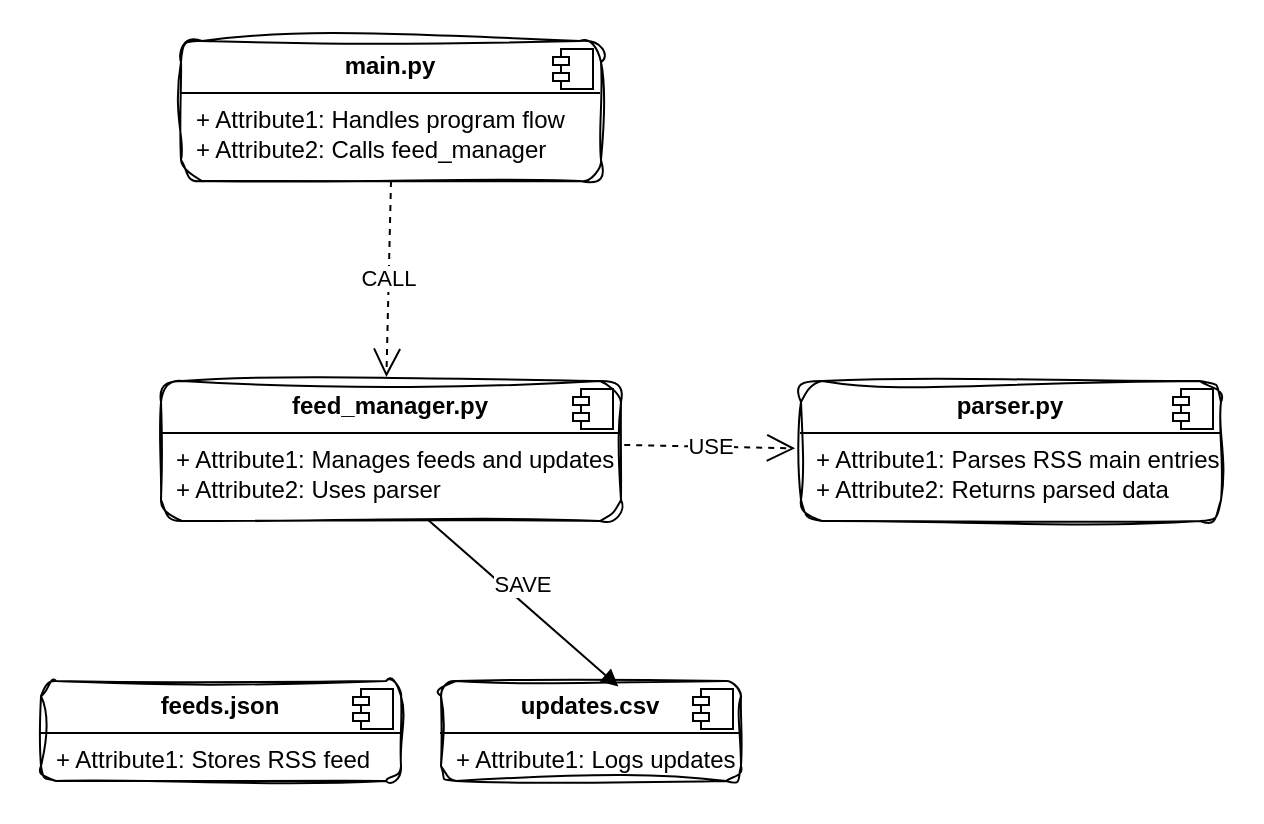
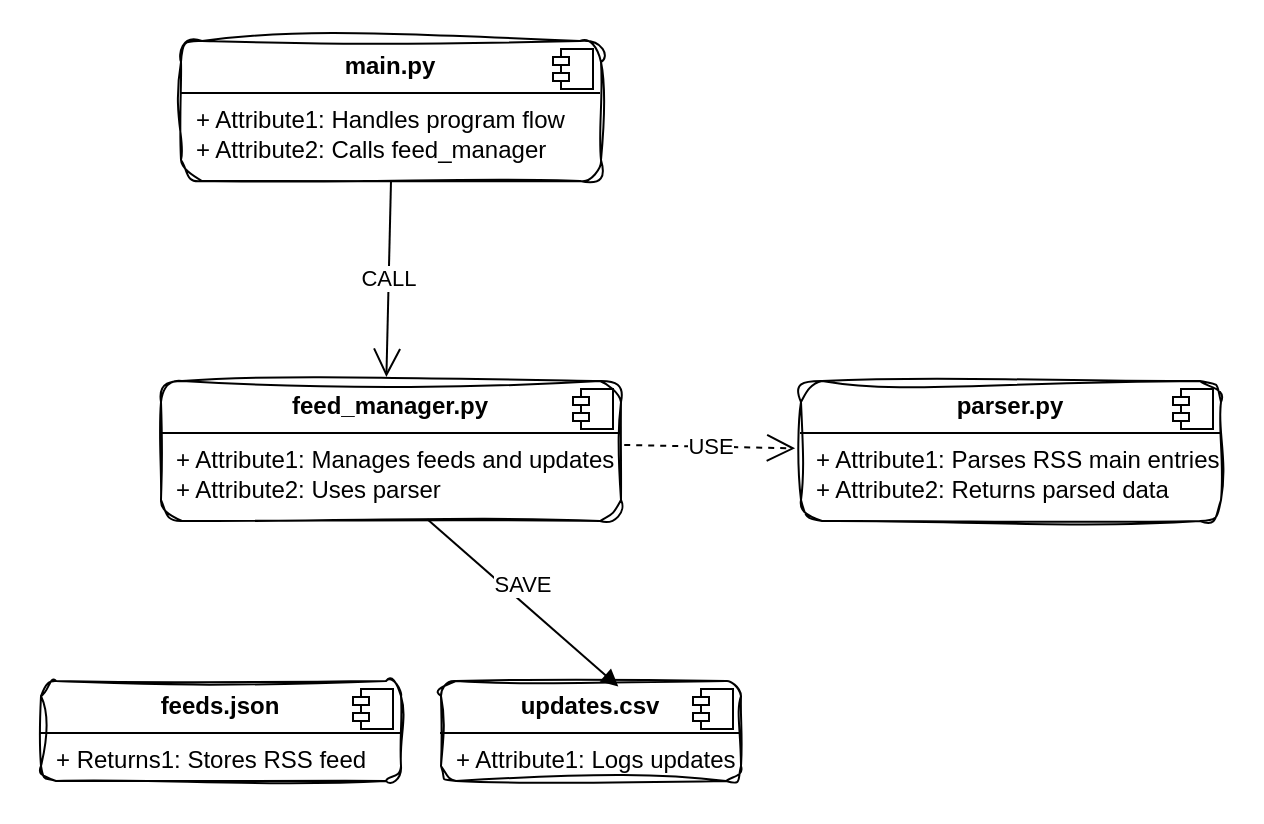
- <mxCell id="13" value="CALL" style="endArrow=open;endSize=12;dashed=1;html=1;rounded=0;exitX=0.5;exitY=1;exitDx=0;exitDy=0;entryX=0.49;entryY=-0.029;entryDx=0;entryDy=0;entryPerimeter=0;" edge="1" parent="1" source="2" target="4"><mxGeometry width="160" relative="1" as="geometry"><mxPoint x="190" y="100" as="sourcePoint" /><mxPoint x="296" y="197" as="targetPoint" /></mxGeometry></mxCell>
+ <mxCell id="13" value="CALL" style="endArrow=open;endSize=12;dashed=0;html=1;rounded=0;exitX=0.5;exitY=1;exitDx=0;exitDy=0;entryX=0.49;entryY=-0.029;entryDx=0;entryDy=0;entryPerimeter=0;" edge="1" parent="1" source="2" target="4"><mxGeometry width="160" relative="1" as="geometry"><mxPoint x="190" y="100" as="sourcePoint" /><mxPoint x="296" y="197" as="targetPoint" /></mxGeometry></mxCell>
- <mxCell id="8" value="&lt;p style=&quot;margin:0px;margin-top:6px;text-align:center;&quot;&gt;&lt;span style=&quot;background-color: transparent; color: light-dark(rgb(0, 0, 0), rgb(255, 255, 255)); text-align: left;&quot;&gt;&lt;b&gt;feeds.json&lt;/b&gt;&lt;/span&gt;&lt;/p&gt;&lt;hr size=&quot;1&quot; style=&quot;border-style:solid;&quot;&gt;&lt;p style=&quot;margin:0px;margin-left:8px;&quot;&gt;+ Attribute1: Stores RSS feed URLs&lt;br&gt;&lt;br&gt;&lt;/p&gt;" style="align=left;overflow=fill;html=1;dropTarget=0;whiteSpace=wrap;sketch=1;curveFitting=1;jiggle=2;rounded=1;" vertex="1" parent="1"><mxGeometry x="20" y="340" width="180" height="50" as="geometry" /></mxCell>
+ <mxCell id="8" value="&lt;p style=&quot;margin:0px;margin-top:6px;text-align:center;&quot;&gt;&lt;span style=&quot;background-color: transparent; color: light-dark(rgb(0, 0, 0), rgb(255, 255, 255)); text-align: left;&quot;&gt;&lt;b&gt;feeds.json&lt;/b&gt;&lt;/span&gt;&lt;/p&gt;&lt;hr size=&quot;1&quot; style=&quot;border-style:solid;&quot;&gt;&lt;p style=&quot;margin:0px;margin-left:8px;&quot;&gt;+ Returns1: Stores RSS feed URLs&lt;br&gt;&lt;br&gt;&lt;/p&gt;" style="align=left;overflow=fill;html=1;dropTarget=0;whiteSpace=wrap;sketch=1;curveFitting=1;jiggle=2;rounded=1;" vertex="1" parent="1"><mxGeometry x="20" y="340" width="180" height="50" as="geometry" /></mxCell>
